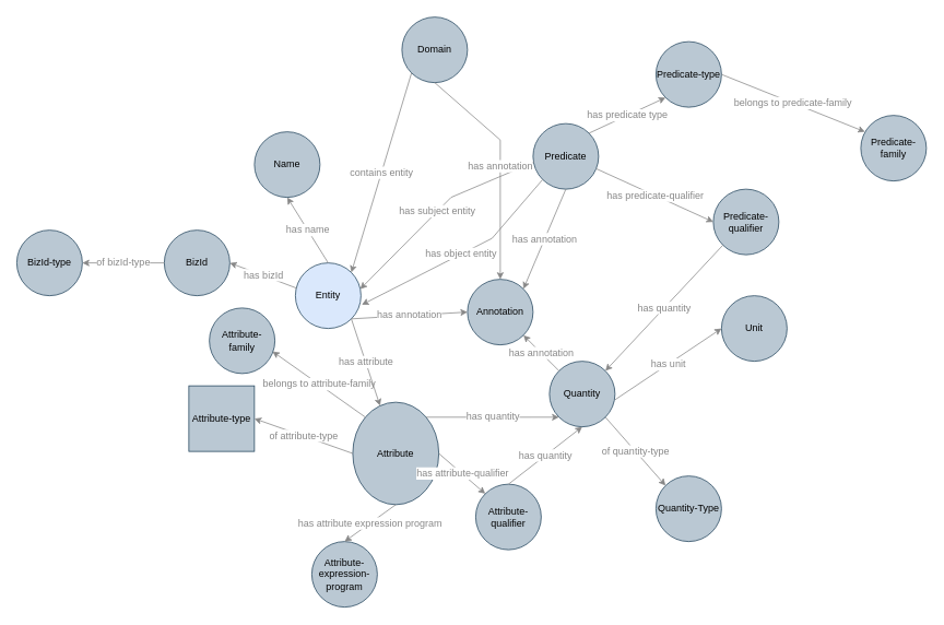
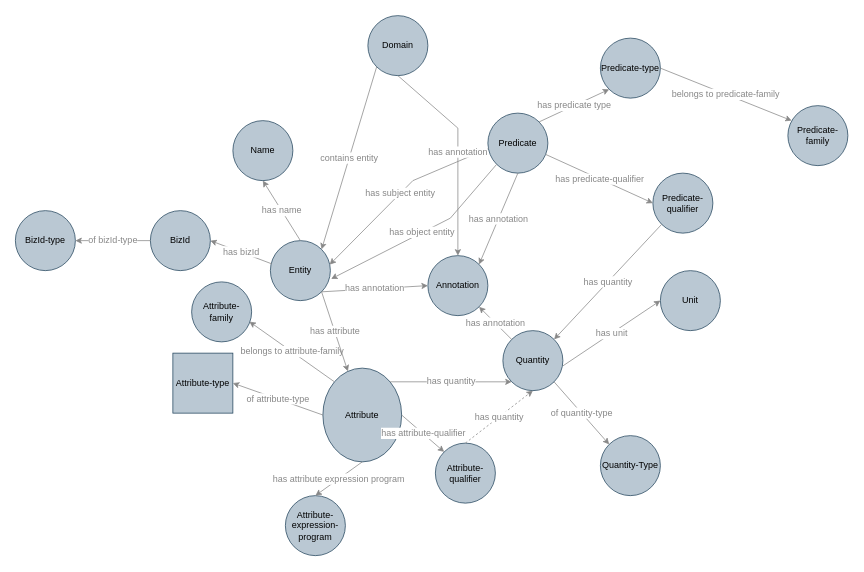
- <mxCell id="8" value="Entity" style="ellipse;whiteSpace=wrap;html=1;aspect=fixed;fillColor=#dae8fc;strokeColor=#23445d;" parent="1" vertex="1"><mxGeometry x="360" y="320" width="80" height="80" as="geometry" /></mxCell>
+ <mxCell id="8" value="Entity" style="ellipse;whiteSpace=wrap;html=1;aspect=fixed;fillColor=#bac8d3;strokeColor=#23445d;" parent="1" vertex="1"><mxGeometry x="360" y="320" width="80" height="80" as="geometry" /></mxCell>
- <mxCell id="37" value="&lt;font color=&quot;#878787&quot;&gt;has quantity&lt;/font&gt;" style="endArrow=classic;html=1;rounded=0;fontSize=12;fontColor=#000000;strokeColor=#878787;exitX=0.5;exitY=0;exitDx=0;exitDy=0;entryX=0.5;entryY=1;entryDx=0;entryDy=0;" parent="1" source="6" target="2" edge="1"><mxGeometry width="50" height="50" relative="1" as="geometry"><mxPoint x="841.716" y="288.284" as="sourcePoint" /><mxPoint x="678.284" y="371.716" as="targetPoint" /></mxGeometry></mxCell>
+ <mxCell id="37" value="&lt;font color=&quot;#878787&quot;&gt;has quantity&lt;/font&gt;" style="endArrow=classic;html=1;rounded=0;fontSize=12;fontColor=#000000;strokeColor=#878787;exitX=0.5;exitY=0;exitDx=0;exitDy=0;entryX=0.5;entryY=1;entryDx=0;entryDy=0;dashed=1;" parent="1" source="6" target="2" edge="1"><mxGeometry width="50" height="50" relative="1" as="geometry"><mxPoint x="841.716" y="288.284" as="sourcePoint" /><mxPoint x="678.284" y="371.716" as="targetPoint" /></mxGeometry></mxCell>
